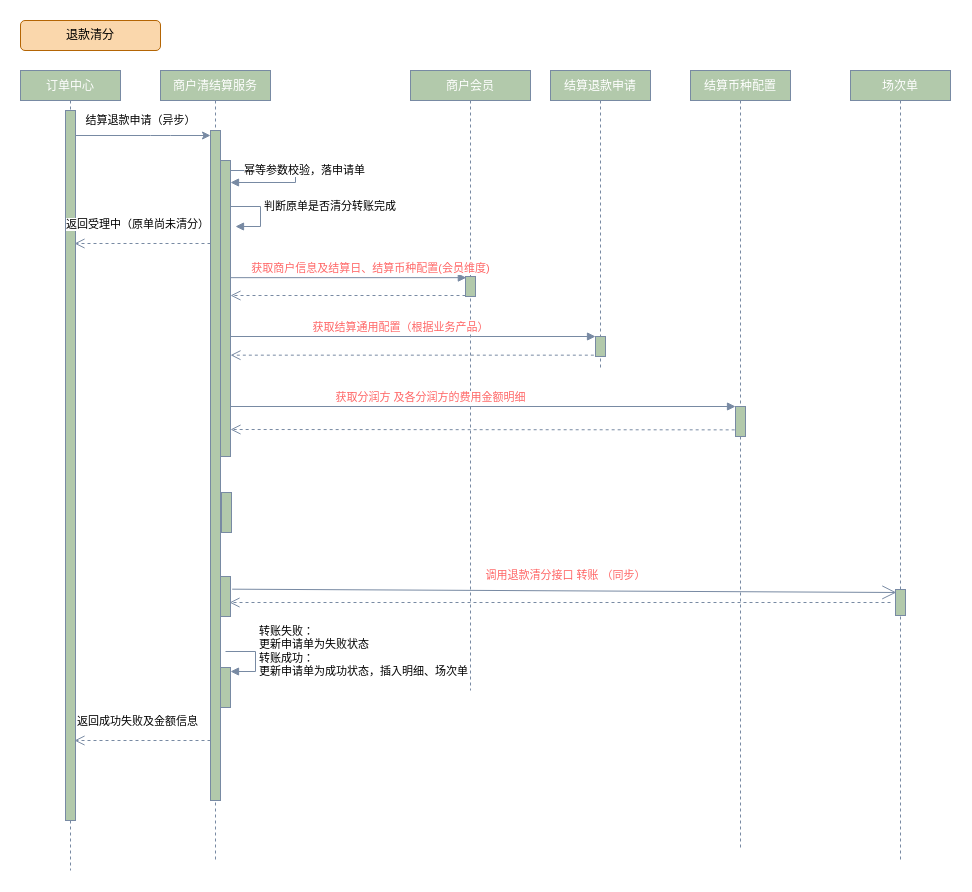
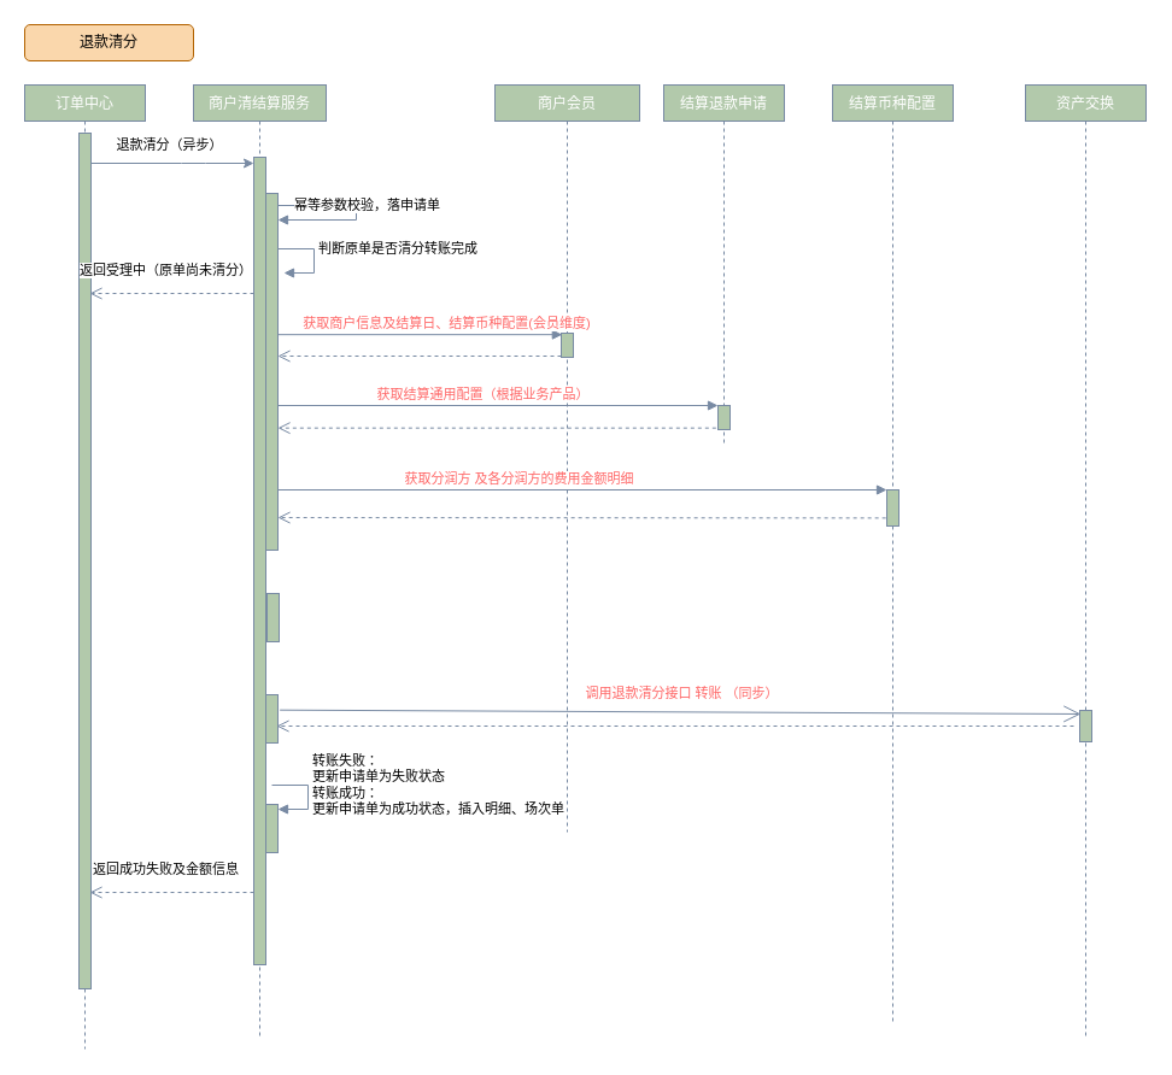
- <mxCell id="13" value="场次单" style="shape=umlLifeline;perimeter=lifelinePerimeter;container=1;collapsible=0;recursiveResize=0;shadow=0;strokeWidth=1;fillColor=#B2C9AB;strokeColor=#788AA3;fontColor=#FFFFFF;rounded=0;size=30;" vertex="1" parent="1"><mxGeometry x="850" y="70" width="100" height="790" as="geometry" /></mxCell>
+ <mxCell id="13" value="资产交换" style="shape=umlLifeline;perimeter=lifelinePerimeter;container=1;collapsible=0;recursiveResize=0;shadow=0;strokeWidth=1;fillColor=#B2C9AB;strokeColor=#788AA3;fontColor=#FFFFFF;rounded=0;size=30;" vertex="1" parent="1"><mxGeometry x="850" y="70" width="100" height="790" as="geometry" /></mxCell>
- <mxCell id="18" value="&lt;font color=&quot;#000000&quot;&gt;&lt;font style=&quot;font-size: 11px ; line-height: 0.8&quot;&gt;结算退款申请（异步）&lt;/font&gt;&lt;br&gt;&lt;/font&gt;" style="text;html=1;resizable=0;autosize=1;align=center;verticalAlign=middle;points=[];fillColor=none;strokeColor=none;rounded=0;fontColor=#FFFFFF;" vertex="1" parent="1"><mxGeometry x="70" y="110" width="140" height="20" as="geometry" /></mxCell>
+ <mxCell id="18" value="&lt;font color=&quot;#000000&quot;&gt;&lt;font style=&quot;font-size: 11px ; line-height: 0.8&quot;&gt;退款清分（异步）&lt;/font&gt;&lt;br&gt;&lt;/font&gt;" style="text;html=1;resizable=0;autosize=1;align=center;verticalAlign=middle;points=[];fillColor=none;strokeColor=none;rounded=0;fontColor=#FFFFFF;" vertex="1" parent="1"><mxGeometry x="70" y="110" width="140" height="20" as="geometry" /></mxCell>
